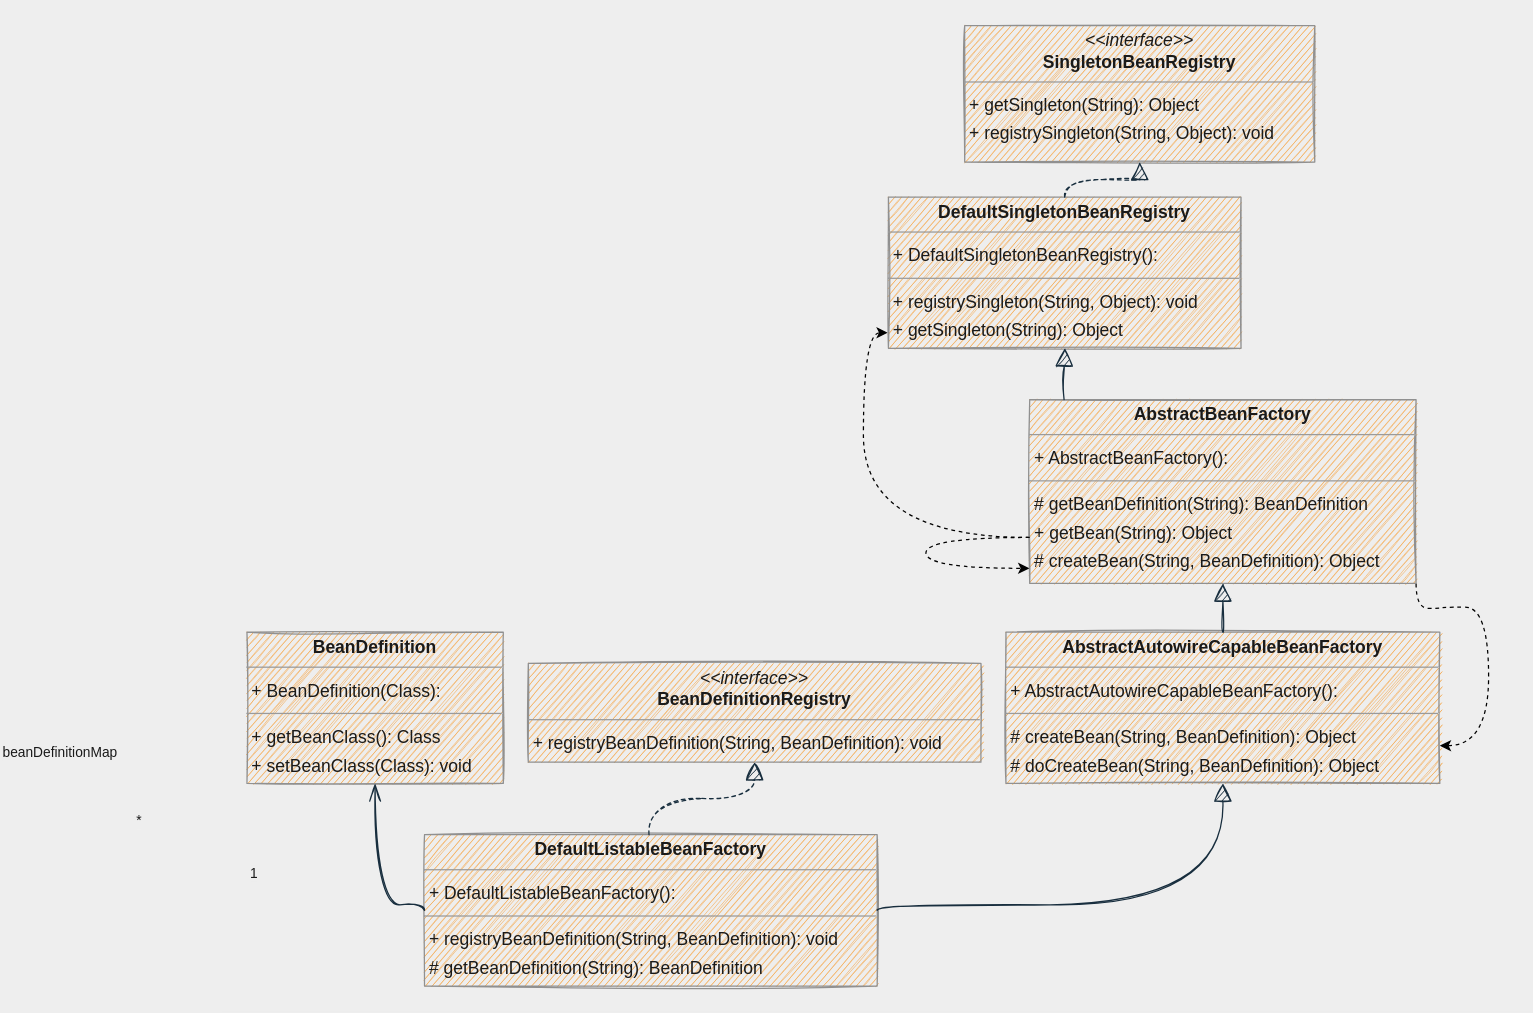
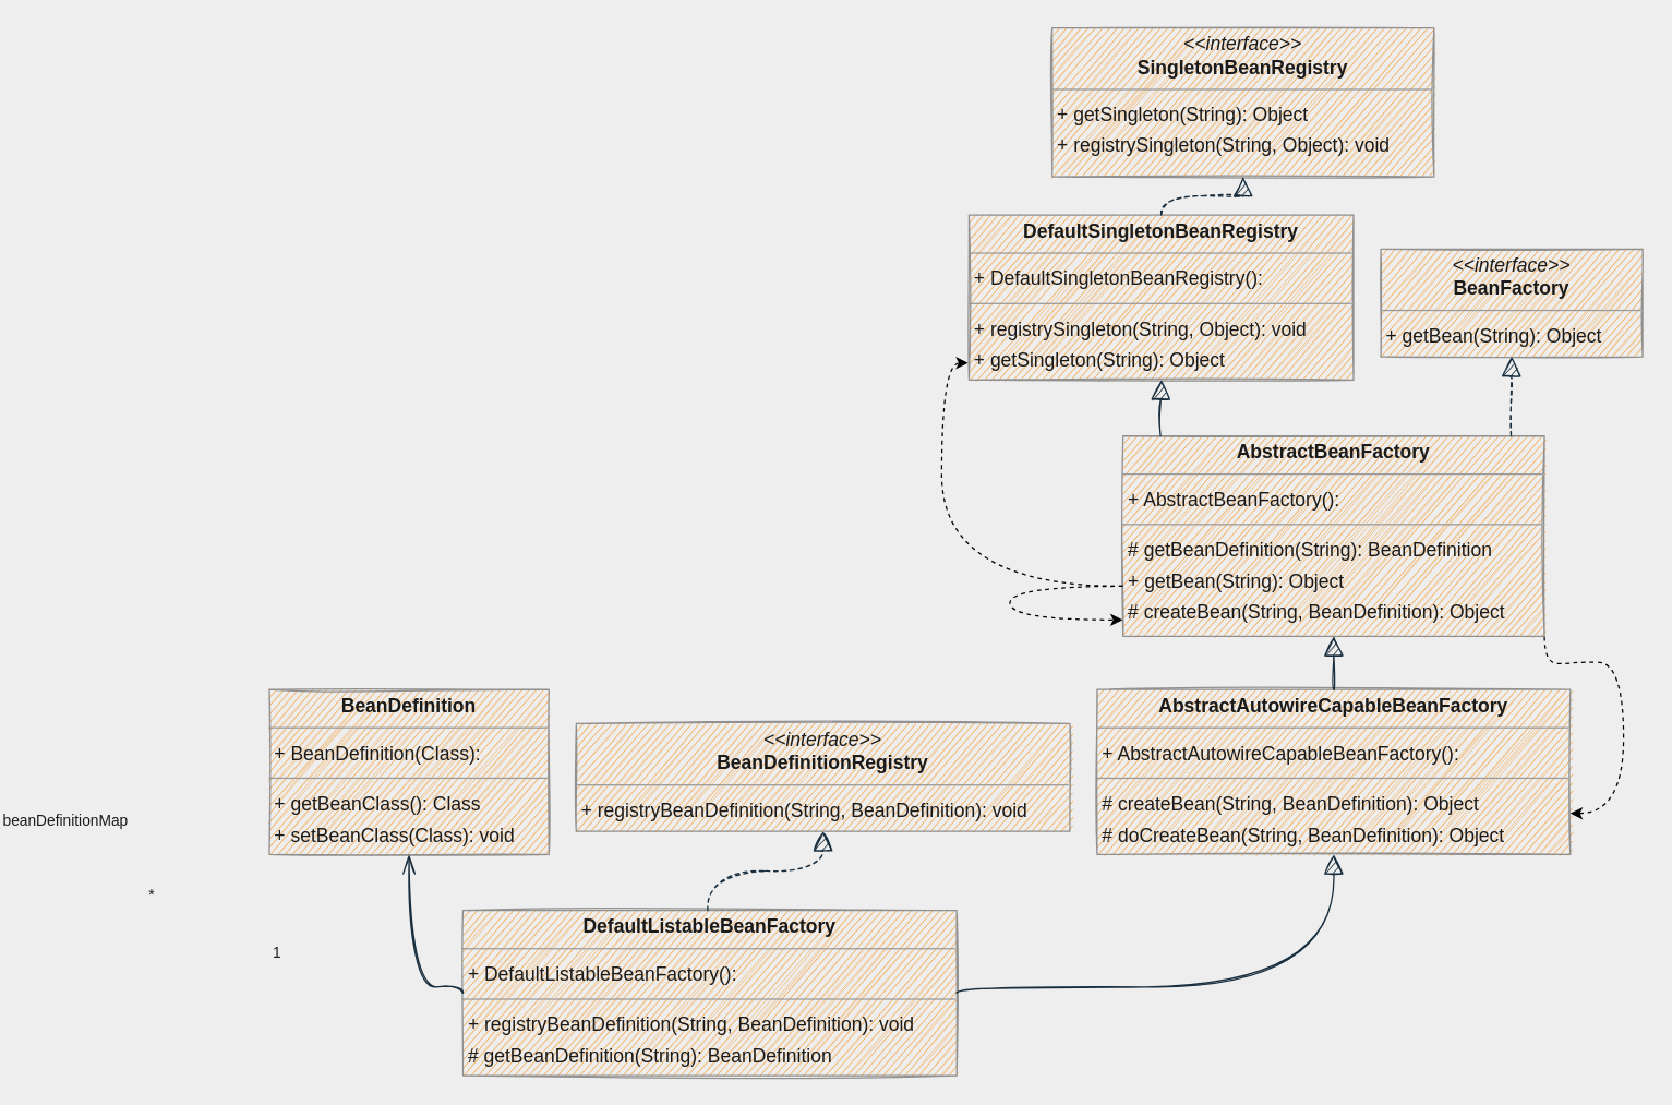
+ <mxCell id="8" value="&lt;p style=&quot;margin:0px;margin-top:4px;text-align:center;&quot;&gt;&lt;i&gt;&amp;lt;&amp;lt;interface&amp;gt;&amp;gt;&lt;/i&gt;&lt;br/&gt;&lt;b&gt;BeanFactory&lt;/b&gt;&lt;/p&gt;&lt;hr size=&quot;1&quot;/&gt;&lt;p style=&quot;margin:0 0 0 4px;line-height:1.6;&quot;&gt;+ getBean(String): Object&lt;/p&gt;" style="verticalAlign=top;align=left;overflow=fill;fontSize=14;fontFamily=Helvetica;html=1;shadow=0;comic=0;labelBackgroundColor=none;strokeWidth=1;sketch=1;fillColor=#F5AB50;strokeColor=#909090;fontColor=#1A1A1A;" parent="1" vertex="1"><mxGeometry x="835" y="182" width="192" height="79" as="geometry" /></mxCell>
+ <mxCell id="13" value="" style="html=1;edgeStyle=orthogonalEdgeStyle;dashed=1;startArrow=none;endArrow=block;endSize=12;strokeColor=#182E3E;exitX=0.921;exitY=0.000;exitDx=0;exitDy=0;entryX=0.500;entryY=1.001;entryDx=0;entryDy=0;sketch=1;curved=1;labelBackgroundColor=#EEEEEE;fontColor=#1A1A1A;" parent="1" source="5" target="8" edge="1"><mxGeometry width="50" height="50" relative="1" as="geometry"><Array as="points" /></mxGeometry></mxCell>
